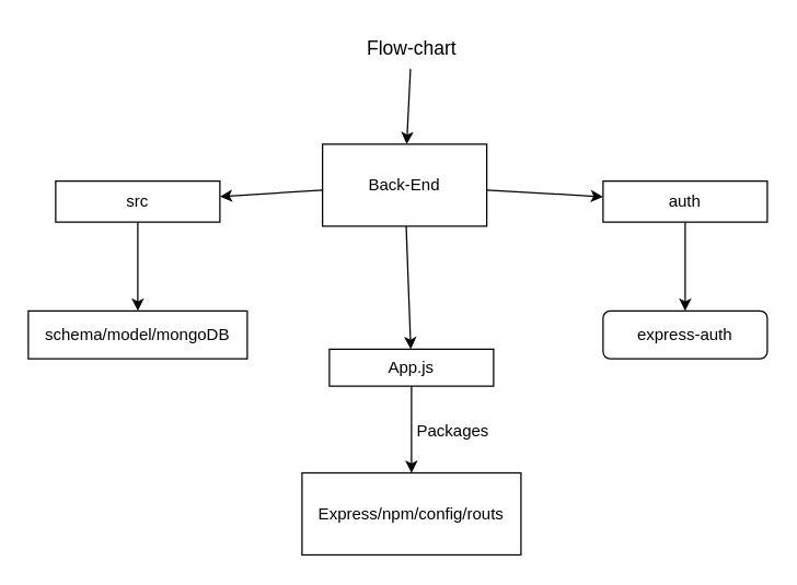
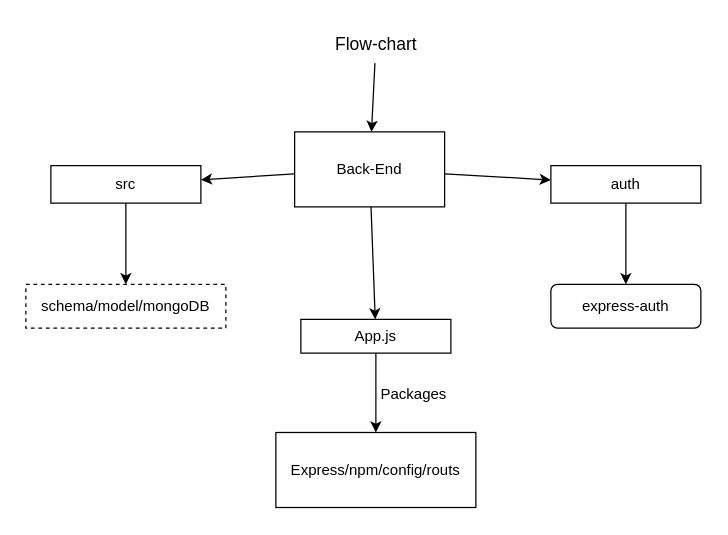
- <mxCell id="17" value="&lt;span&gt;&lt;/span&gt;&lt;span&gt;&lt;/span&gt;&lt;span style=&quot;white-space-collapse: preserve;&quot;&gt;schema/model/mongoDB&lt;/span&gt;" style="whiteSpace=wrap;html=1;" vertex="1" parent="1"><mxGeometry x="20" y="227" width="160" height="35" as="geometry" /></mxCell>
+ <mxCell id="17" value="&lt;span&gt;&lt;/span&gt;&lt;span&gt;&lt;/span&gt;&lt;span style=&quot;white-space-collapse: preserve;&quot;&gt;schema/model/mongoDB&lt;/span&gt;" style="whiteSpace=wrap;html=1;dashed=1;" vertex="1" parent="1"><mxGeometry x="20" y="227" width="160" height="35" as="geometry" /></mxCell>
